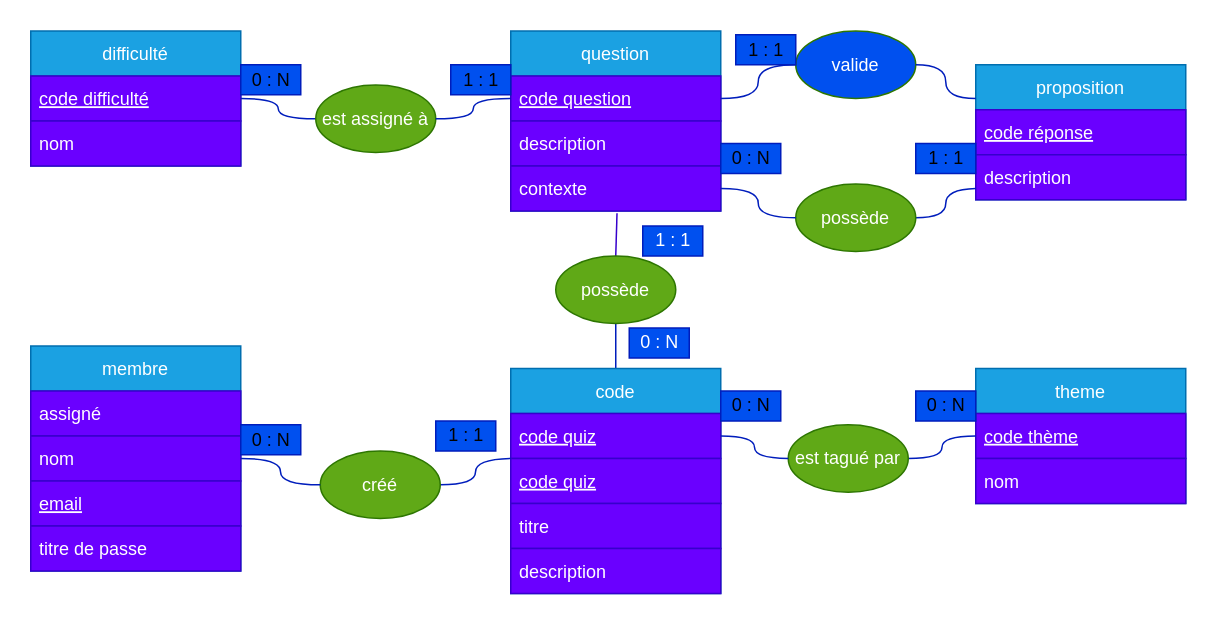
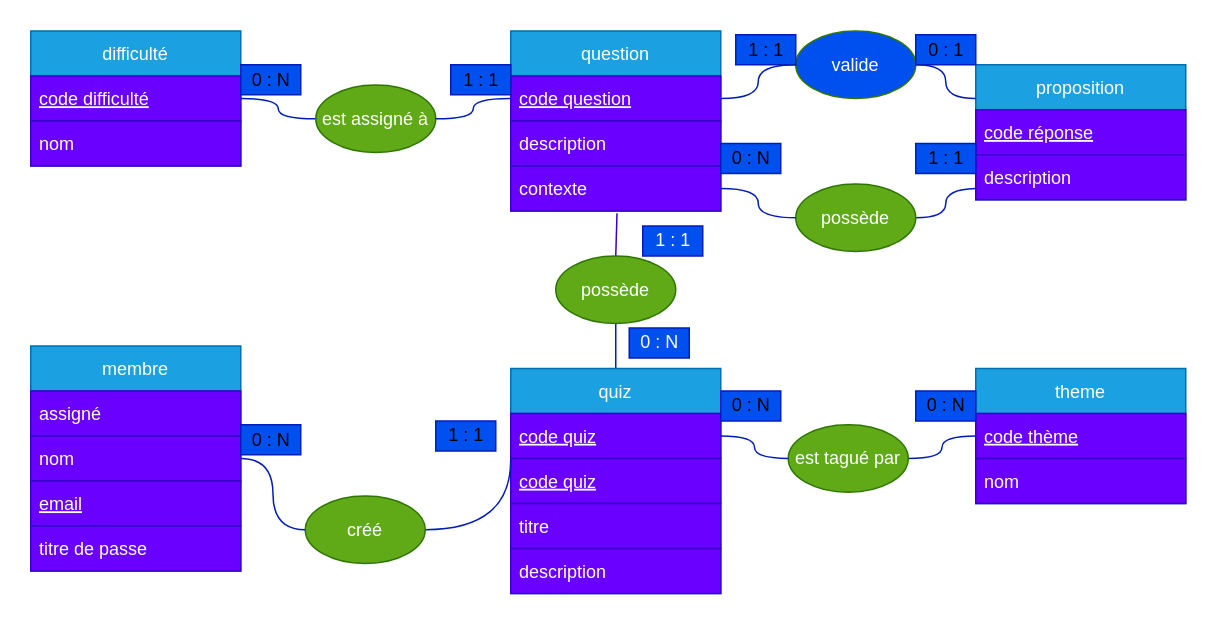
+ <mxCell id="54" value="0 : 1" style="text;html=1;align=center;verticalAlign=middle;resizable=0;points=[];autosize=1;strokeColor=#001DBC;fillColor=#0050ef;rounded=0;" parent="1" vertex="1"><mxGeometry x="610" y="22.5" width="40" height="20" as="geometry" /></mxCell>
- <mxCell id="11" value="code" style="swimlane;fontStyle=0;childLayout=stackLayout;horizontal=1;startSize=30;horizontalStack=0;resizeParent=1;resizeParentMax=0;resizeLast=0;collapsible=1;marginBottom=0;fillColor=#1ba1e2;fontColor=#ffffff;strokeColor=#006EAF;rounded=0;" parent="1" vertex="1"><mxGeometry x="340" y="245" width="140" height="150" as="geometry" /></mxCell>
+ <mxCell id="11" value="quiz" style="swimlane;fontStyle=0;childLayout=stackLayout;horizontal=1;startSize=30;horizontalStack=0;resizeParent=1;resizeParentMax=0;resizeLast=0;collapsible=1;marginBottom=0;fillColor=#1ba1e2;fontColor=#ffffff;strokeColor=#006EAF;rounded=0;" parent="1" vertex="1"><mxGeometry x="340" y="245" width="140" height="150" as="geometry" /></mxCell>
- <mxCell id="17" value="créé" style="ellipse;whiteSpace=wrap;html=1;fillColor=#60a917;fontColor=#ffffff;strokeColor=#2D7600;rounded=0;" parent="1" vertex="1"><mxGeometry x="213" y="300" width="80" height="45" as="geometry" /></mxCell>
+ <mxCell id="17" value="créé" style="ellipse;whiteSpace=wrap;html=1;fillColor=#60a917;fontColor=#ffffff;strokeColor=#2D7600;rounded=0;" parent="1" vertex="1"><mxGeometry x="203" y="330" width="80" height="45" as="geometry" /></mxCell>
